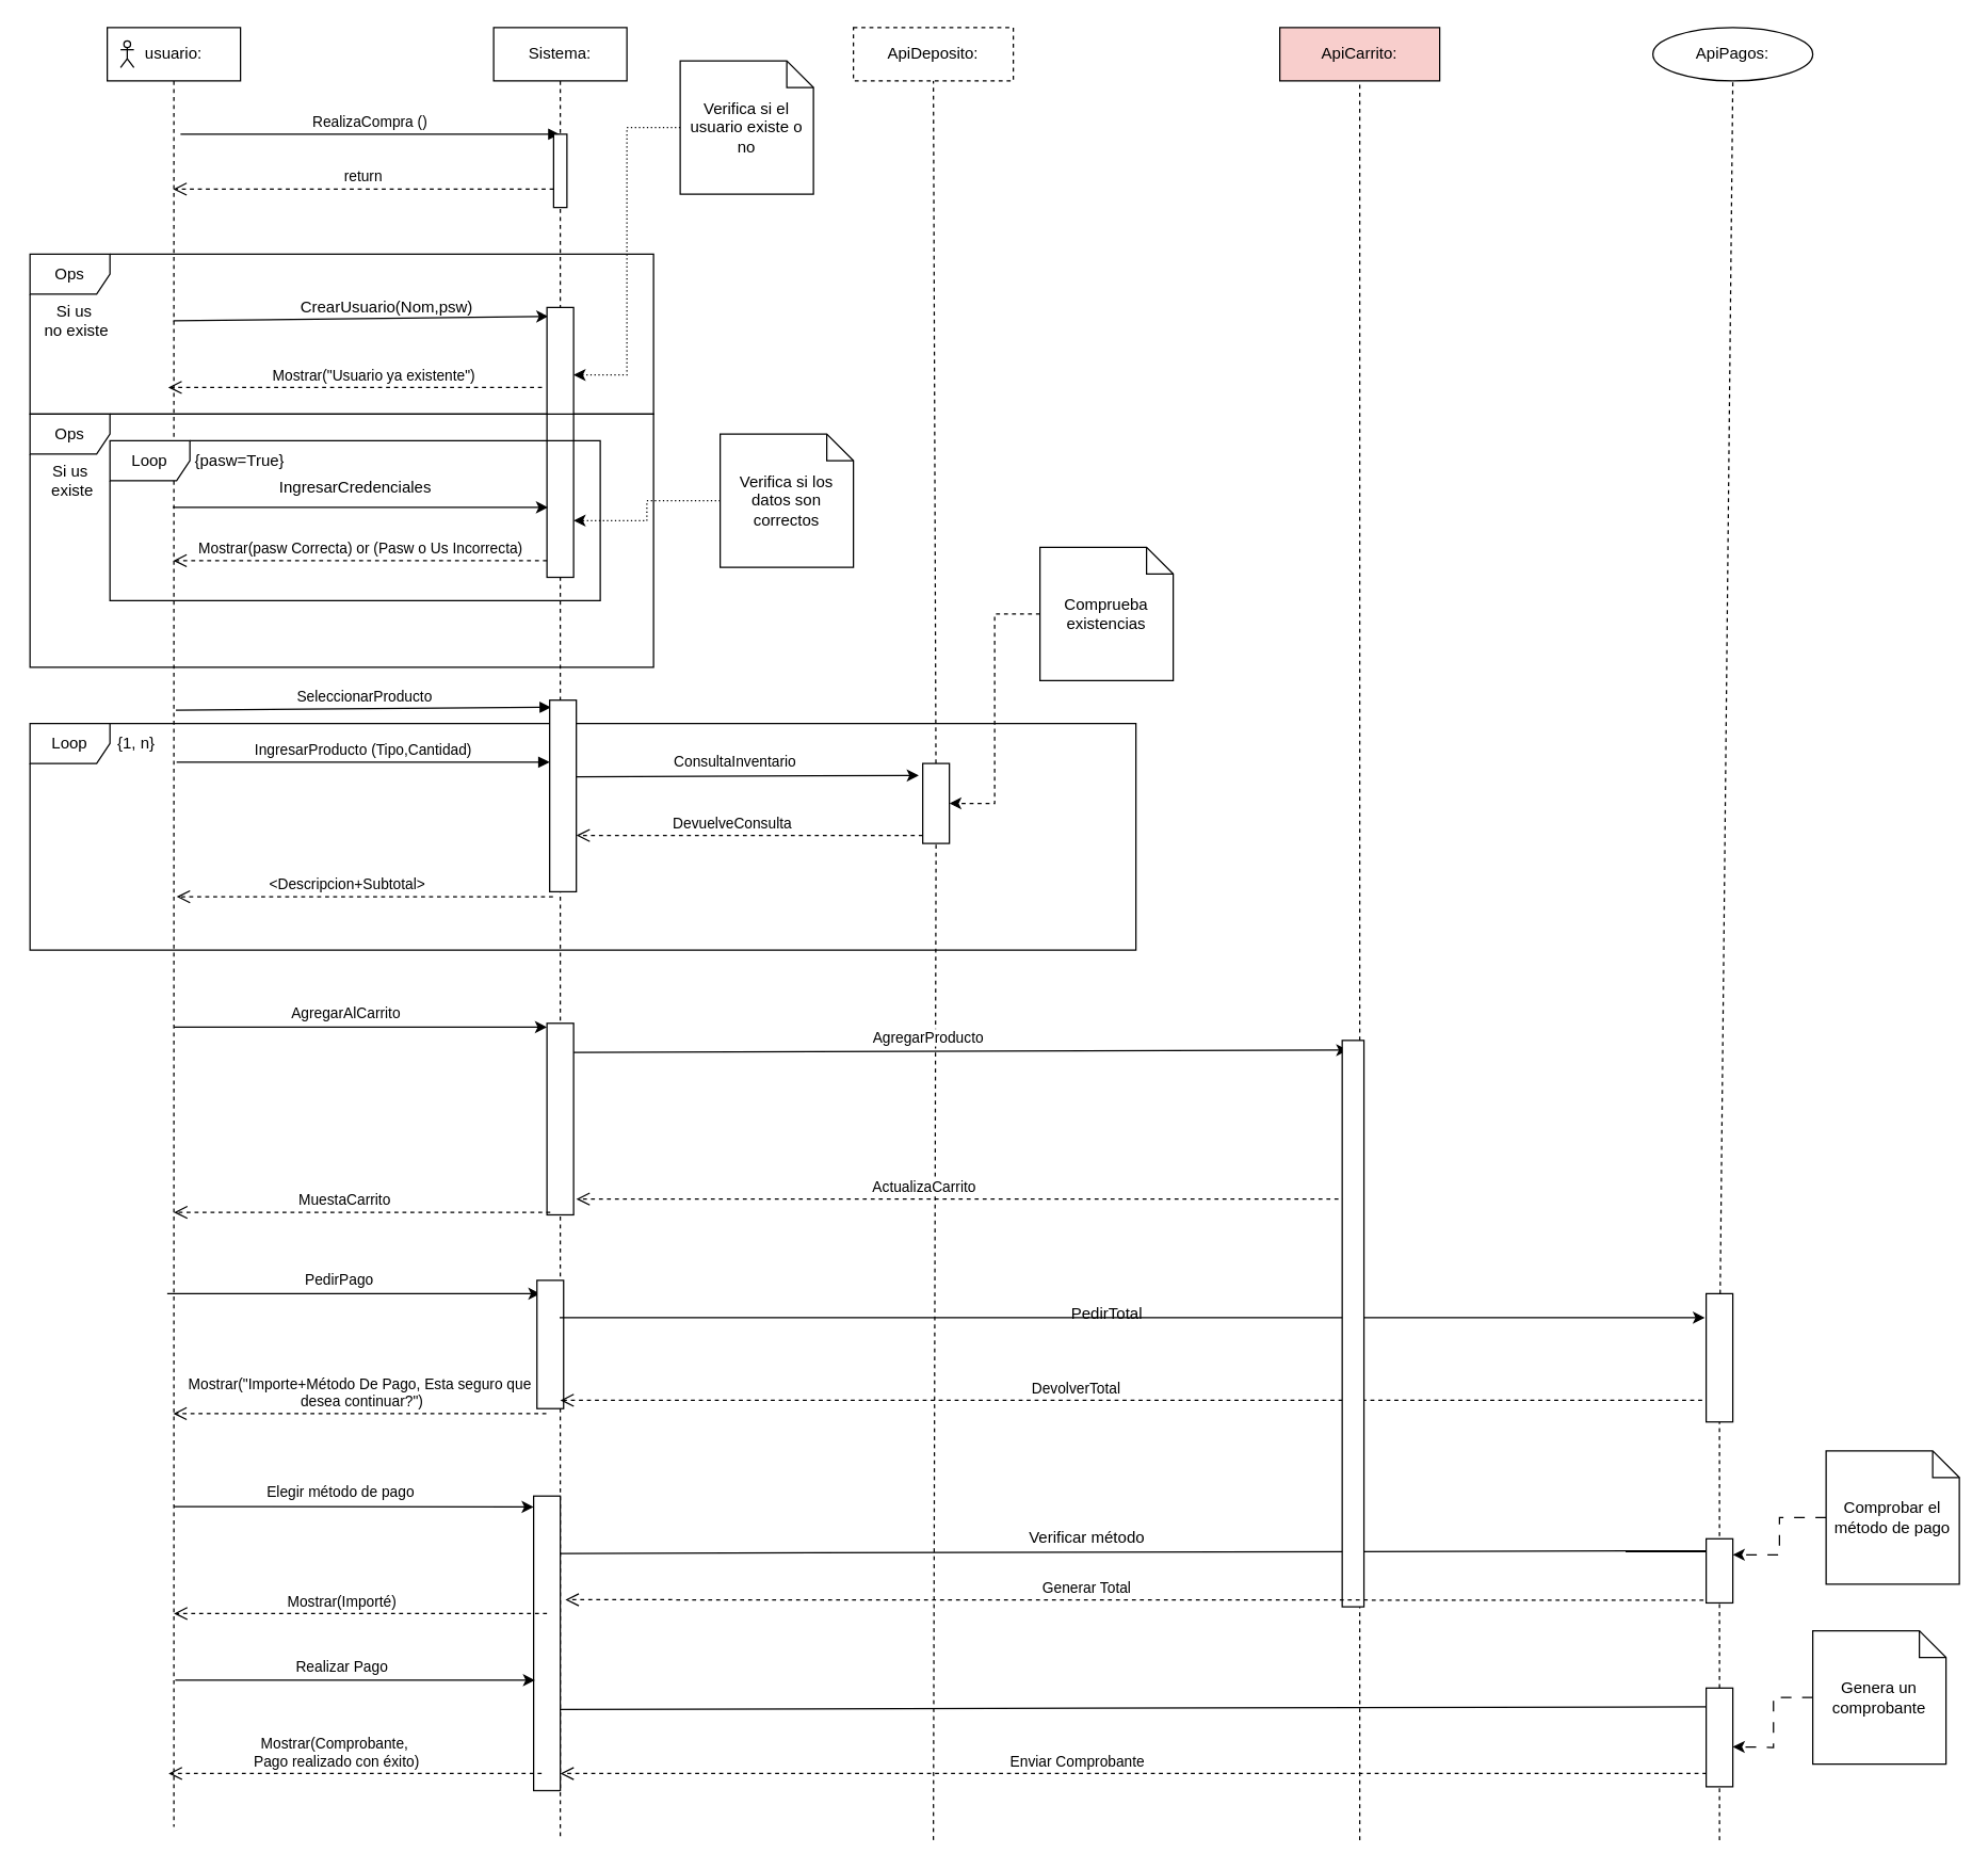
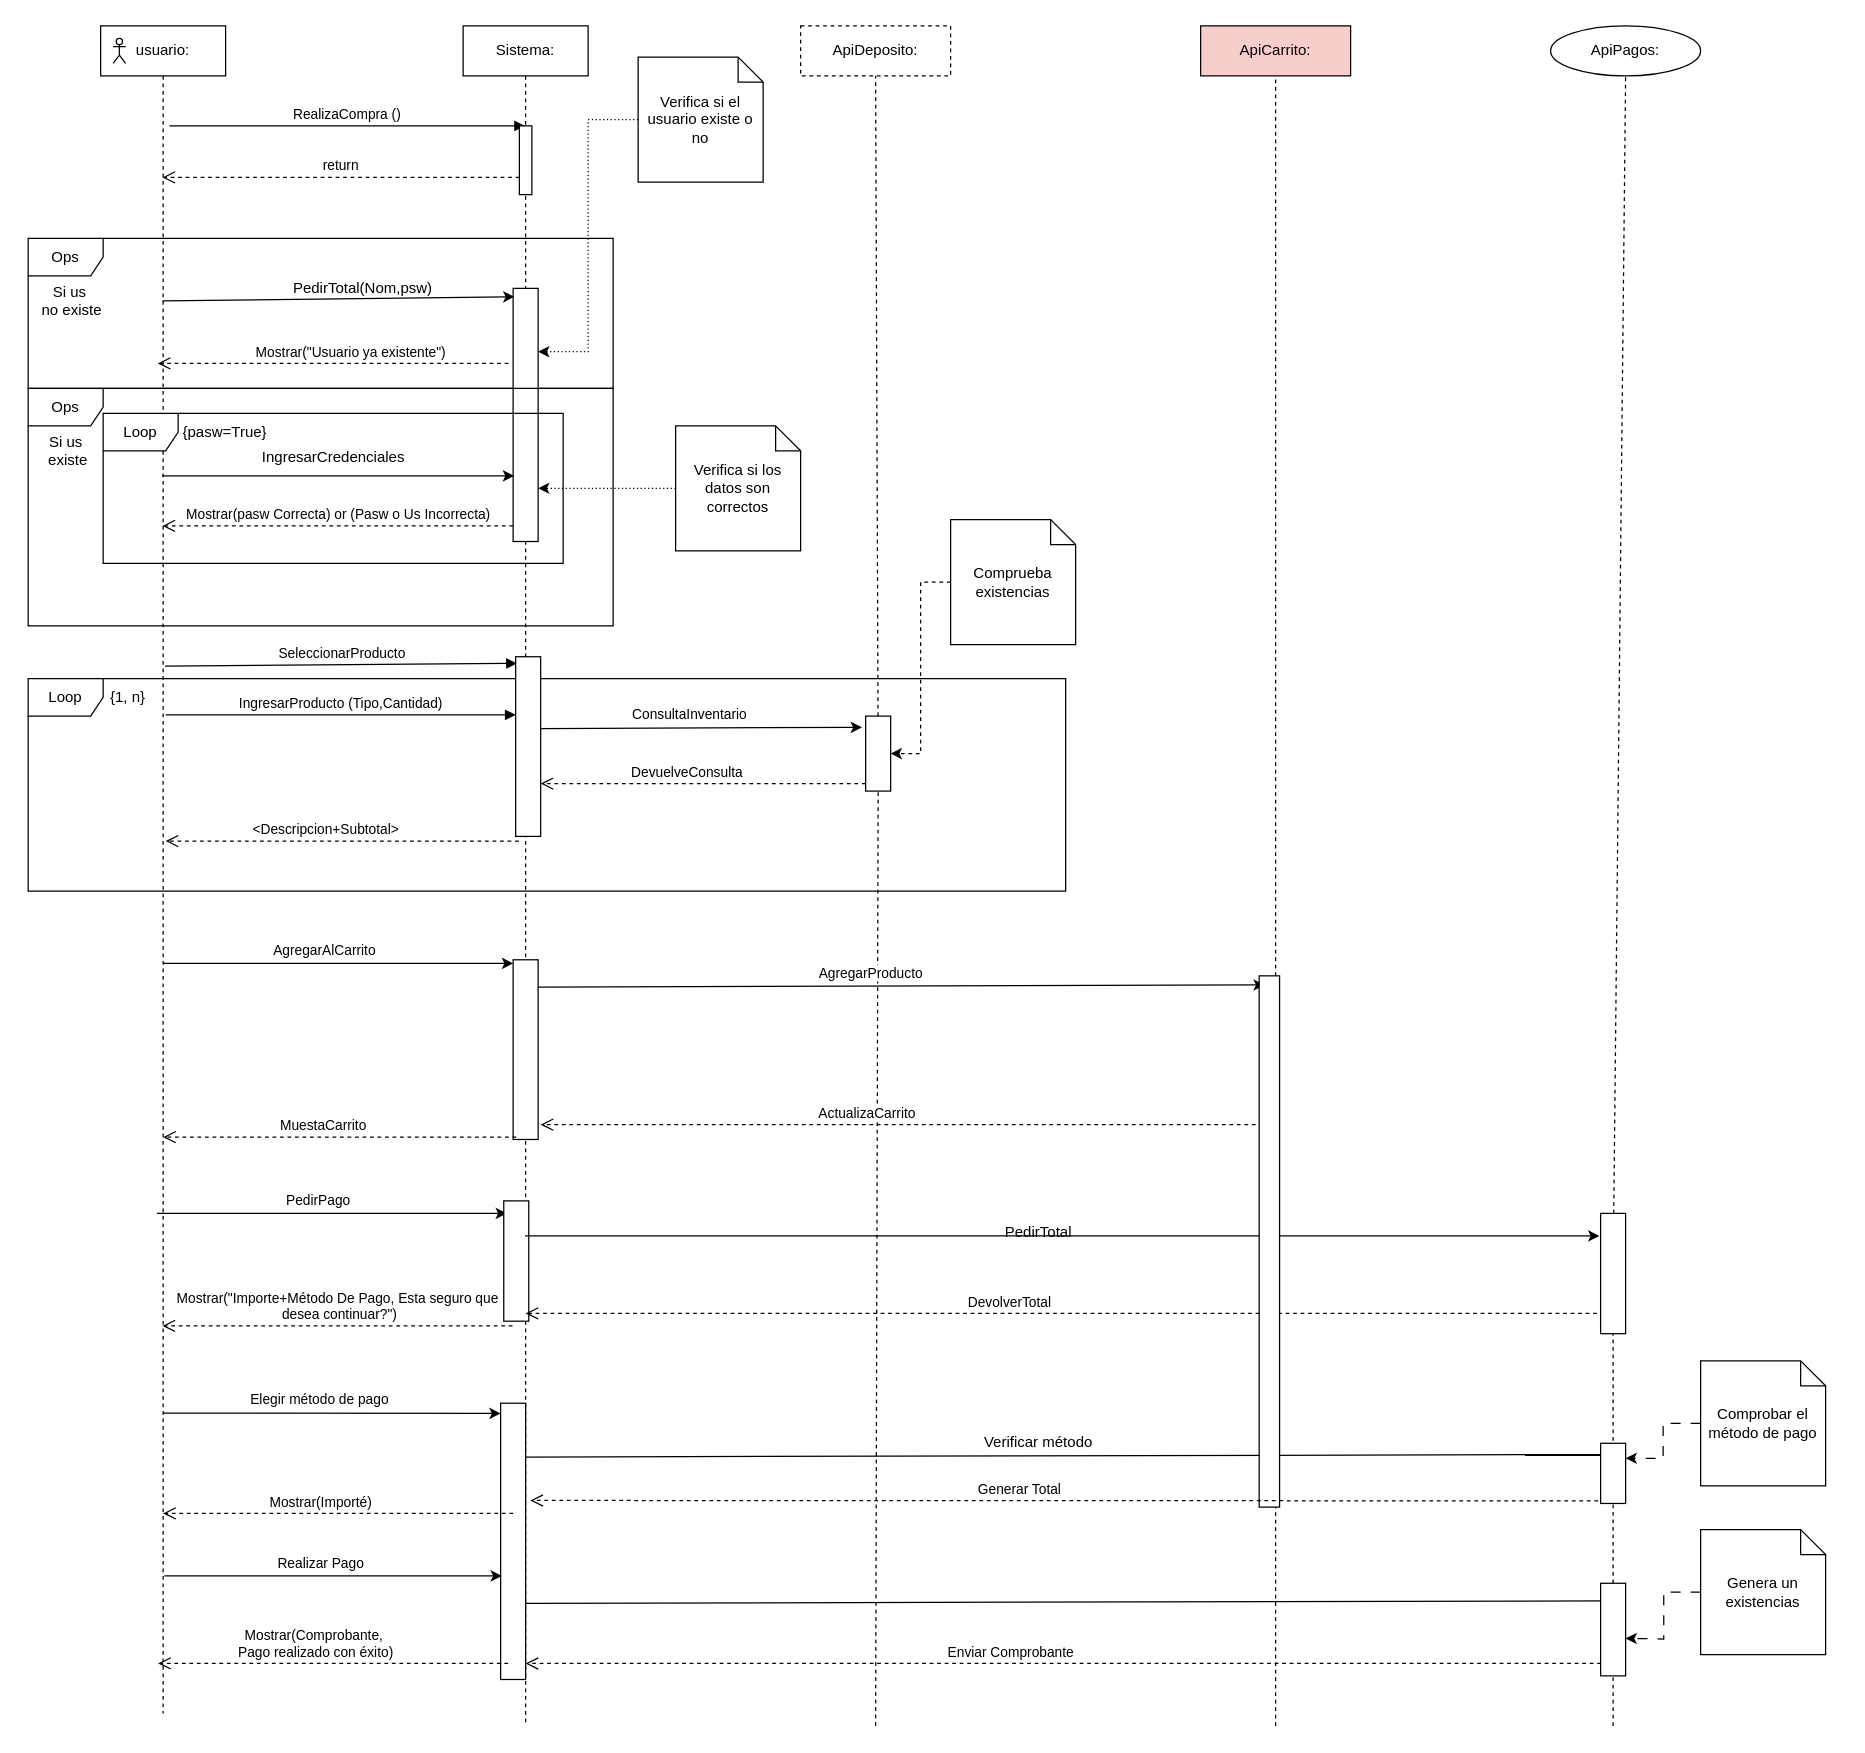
- <mxCell id="10" value="CrearUsuario(Nom,psw)" style="text;html=1;strokeColor=none;fillColor=none;align=center;verticalAlign=middle;whiteSpace=wrap;overflow=hidden;" vertex="1" parent="1"><mxGeometry x="220" y="220" width="140" height="20" as="geometry" /></mxCell>
+ <mxCell id="10" value="PedirTotal(Nom,psw)" style="text;html=1;strokeColor=none;fillColor=none;align=center;verticalAlign=middle;whiteSpace=wrap;overflow=hidden;" vertex="1" parent="1"><mxGeometry x="220" y="220" width="140" height="20" as="geometry" /></mxCell>
- <mxCell id="64" value="Verifica si los datos son correctos" style="shape=note;size=20;whiteSpace=wrap;html=1;" vertex="1" parent="1"><mxGeometry x="540" y="325" width="100" height="100" as="geometry" /></mxCell>
+ <mxCell id="64" value="Verifica si los datos son correctos" style="shape=note;size=20;whiteSpace=wrap;html=1;" vertex="1" parent="1"><mxGeometry x="540" y="340" width="100" height="100" as="geometry" /></mxCell>
- <mxCell id="68" value="Comprueba existencias" style="shape=note;size=20;whiteSpace=wrap;html=1;" vertex="1" parent="1"><mxGeometry x="780" y="410" width="100" height="100" as="geometry" /></mxCell>
+ <mxCell id="68" value="Comprueba existencias" style="shape=note;size=20;whiteSpace=wrap;html=1;" vertex="1" parent="1"><mxGeometry x="760" y="415" width="100" height="100" as="geometry" /></mxCell>
- <mxCell id="70" value="Comprobar el método de pago" style="shape=note;size=20;whiteSpace=wrap;html=1;" vertex="1" parent="1"><mxGeometry x="1370" y="1088" width="100" height="100" as="geometry" /></mxCell>
+ <mxCell id="70" value="Comprobar el método de pago" style="shape=note;size=20;whiteSpace=wrap;html=1;" vertex="1" parent="1"><mxGeometry x="1360" y="1088" width="100" height="100" as="geometry" /></mxCell>
- <mxCell id="51" value="Verificar método" style="text;html=1;align=center;verticalAlign=middle;resizable=0;points=[];autosize=1;strokeColor=none;fillColor=none;" vertex="1" parent="1"><mxGeometry x="760" y="1138" width="110" height="30" as="geometry" /></mxCell>
+ <mxCell id="51" value="Verificar método" style="text;html=1;align=center;verticalAlign=middle;resizable=0;points=[];autosize=1;strokeColor=none;fillColor=none;" vertex="1" parent="1"><mxGeometry x="775" y="1138" width="110" height="30" as="geometry" /></mxCell>
- <mxCell id="79" value="Genera un comprobante" style="shape=note;size=20;whiteSpace=wrap;html=1;" vertex="1" parent="1"><mxGeometry x="1360" y="1223" width="100" height="100" as="geometry" /></mxCell>
+ <mxCell id="79" value="Genera un existencias" style="shape=note;size=20;whiteSpace=wrap;html=1;" vertex="1" parent="1"><mxGeometry x="1360" y="1223" width="100" height="100" as="geometry" /></mxCell>
